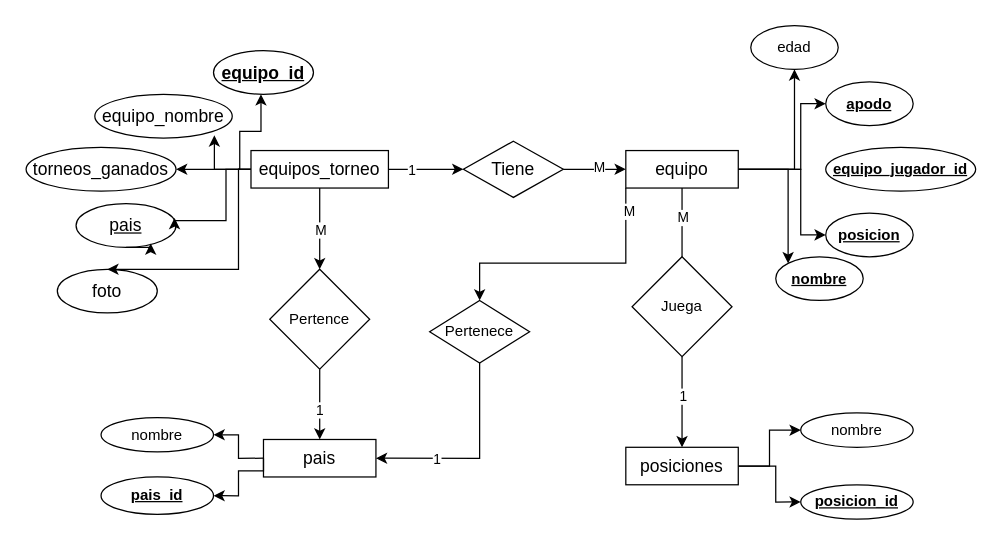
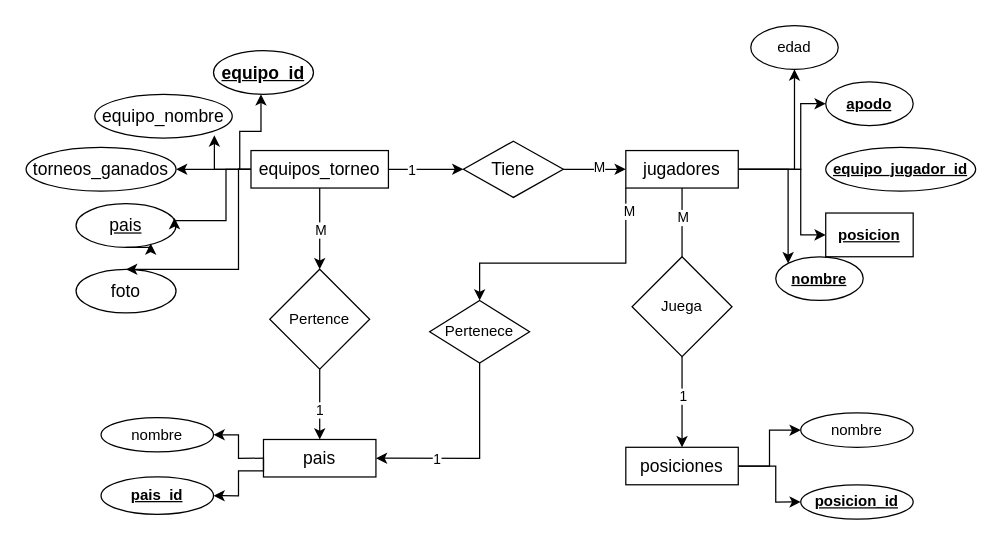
- <mxCell id="25" value="&lt;span style=&quot;font-size: 14px;&quot;&gt;equipo&lt;br&gt;&lt;/span&gt;" style="rounded=0;whiteSpace=wrap;html=1;fillColor=none;" vertex="1" parent="1"><mxGeometry x="500" y="120" width="90" height="30" as="geometry" /></mxCell>
+ <mxCell id="25" value="&lt;span style=&quot;font-size: 14px;&quot;&gt;jugadores&lt;br&gt;&lt;/span&gt;" style="rounded=0;whiteSpace=wrap;html=1;fillColor=none;" vertex="1" parent="1"><mxGeometry x="500" y="120" width="90" height="30" as="geometry" /></mxCell>
- <mxCell id="28" value="&lt;b&gt;&lt;u&gt;posicion&lt;/u&gt;&lt;/b&gt;" style="ellipse;whiteSpace=wrap;html=1;fillColor=none;rounded=0;" vertex="1" parent="1"><mxGeometry x="660" y="170" width="70" height="35" as="geometry" /></mxCell>
+ <mxCell id="28" value="&lt;b&gt;&lt;u&gt;posicion&lt;/u&gt;&lt;/b&gt;" style="whiteSpace=wrap;html=1;fillColor=none;rounded=0;" vertex="1" parent="1"><mxGeometry x="660" y="170" width="70" height="35" as="geometry" /></mxCell>
- <mxCell id="13" value="&lt;span style=&quot;font-size: 14px;&quot;&gt;foto&lt;/span&gt;" style="ellipse;whiteSpace=wrap;html=1;fillColor=none;rounded=0;" parent="1" vertex="1"><mxGeometry x="45" y="215" width="80" height="35" as="geometry" /></mxCell>
+ <mxCell id="13" value="&lt;span style=&quot;font-size: 14px;&quot;&gt;foto&lt;/span&gt;" style="ellipse;whiteSpace=wrap;html=1;fillColor=none;rounded=0;" parent="1" vertex="1"><mxGeometry x="60" y="215" width="80" height="35" as="geometry" /></mxCell>
